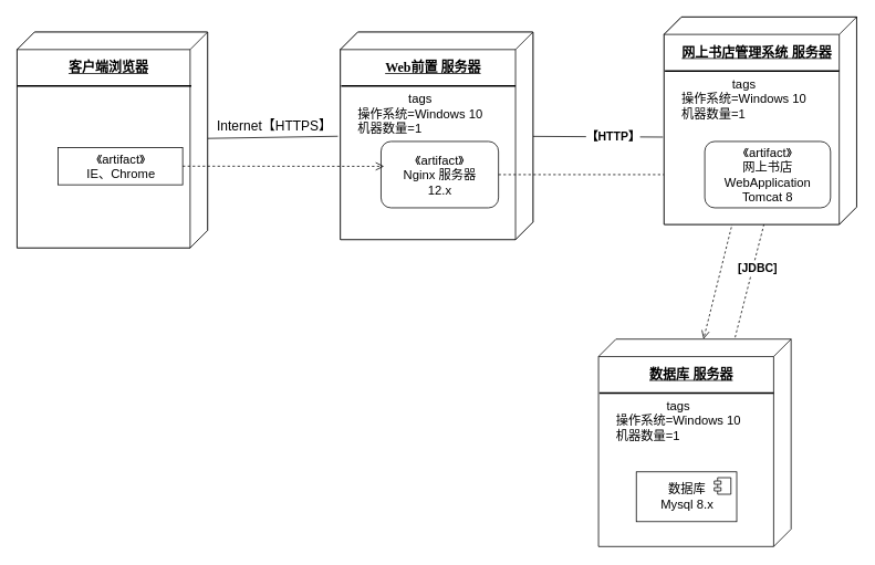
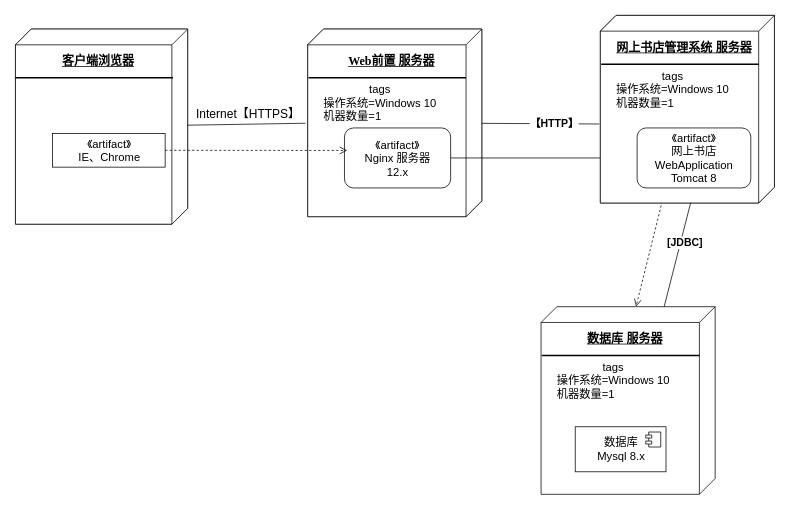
- <mxCell id="15" style="orthogonalLoop=1;jettySize=auto;html=1;entryX=0;entryY=0.5;entryDx=0;entryDy=0;endArrow=open;endFill=0;endSize=8;fontSize=15;dashed=1;exitX=1;exitY=0.5;exitDx=0;exitDy=0;" edge="1" parent="1" source="11" target="22"><mxGeometry relative="1" as="geometry"><mxPoint x="194.5" y="158.248" as="sourcePoint" /><mxPoint x="469.44" y="158.24" as="targetPoint" /></mxGeometry></mxCell>
+ <mxCell id="15" style="orthogonalLoop=1;jettySize=auto;html=1;entryX=0;entryY=0.5;entryDx=0;entryDy=0;endArrow=open;endFill=0;endSize=8;fontSize=15;dashed=0;exitX=1;exitY=0.5;exitDx=0;exitDy=0;" edge="1" parent="1" source="11" target="22"><mxGeometry relative="1" as="geometry"><mxPoint x="194.5" y="158.248" as="sourcePoint" /><mxPoint x="469.44" y="158.24" as="targetPoint" /></mxGeometry></mxCell>
- <mxCell id="12" style="edgeStyle=none;orthogonalLoop=1;jettySize=auto;html=1;endArrow=none;endFill=0;endSize=8;fontSize=15;exitX=0.998;exitY=0.481;exitDx=0;exitDy=0;exitPerimeter=0;entryX=0.08;entryY=0.315;entryDx=0;entryDy=0;entryPerimeter=0;dashed=1;" edge="1" parent="1" source="21" target="25"><mxGeometry relative="1" as="geometry"><mxPoint x="897.89" y="398.25" as="targetPoint" /></mxGeometry></mxCell>
+ <mxCell id="12" style="edgeStyle=none;orthogonalLoop=1;jettySize=auto;html=1;endArrow=none;endFill=0;endSize=8;fontSize=15;exitX=0.998;exitY=0.481;exitDx=0;exitDy=0;exitPerimeter=0;entryX=0.08;entryY=0.315;entryDx=0;entryDy=0;entryPerimeter=0;" edge="1" parent="1" source="21" target="25"><mxGeometry relative="1" as="geometry"><mxPoint x="897.89" y="398.25" as="targetPoint" /></mxGeometry></mxCell>
